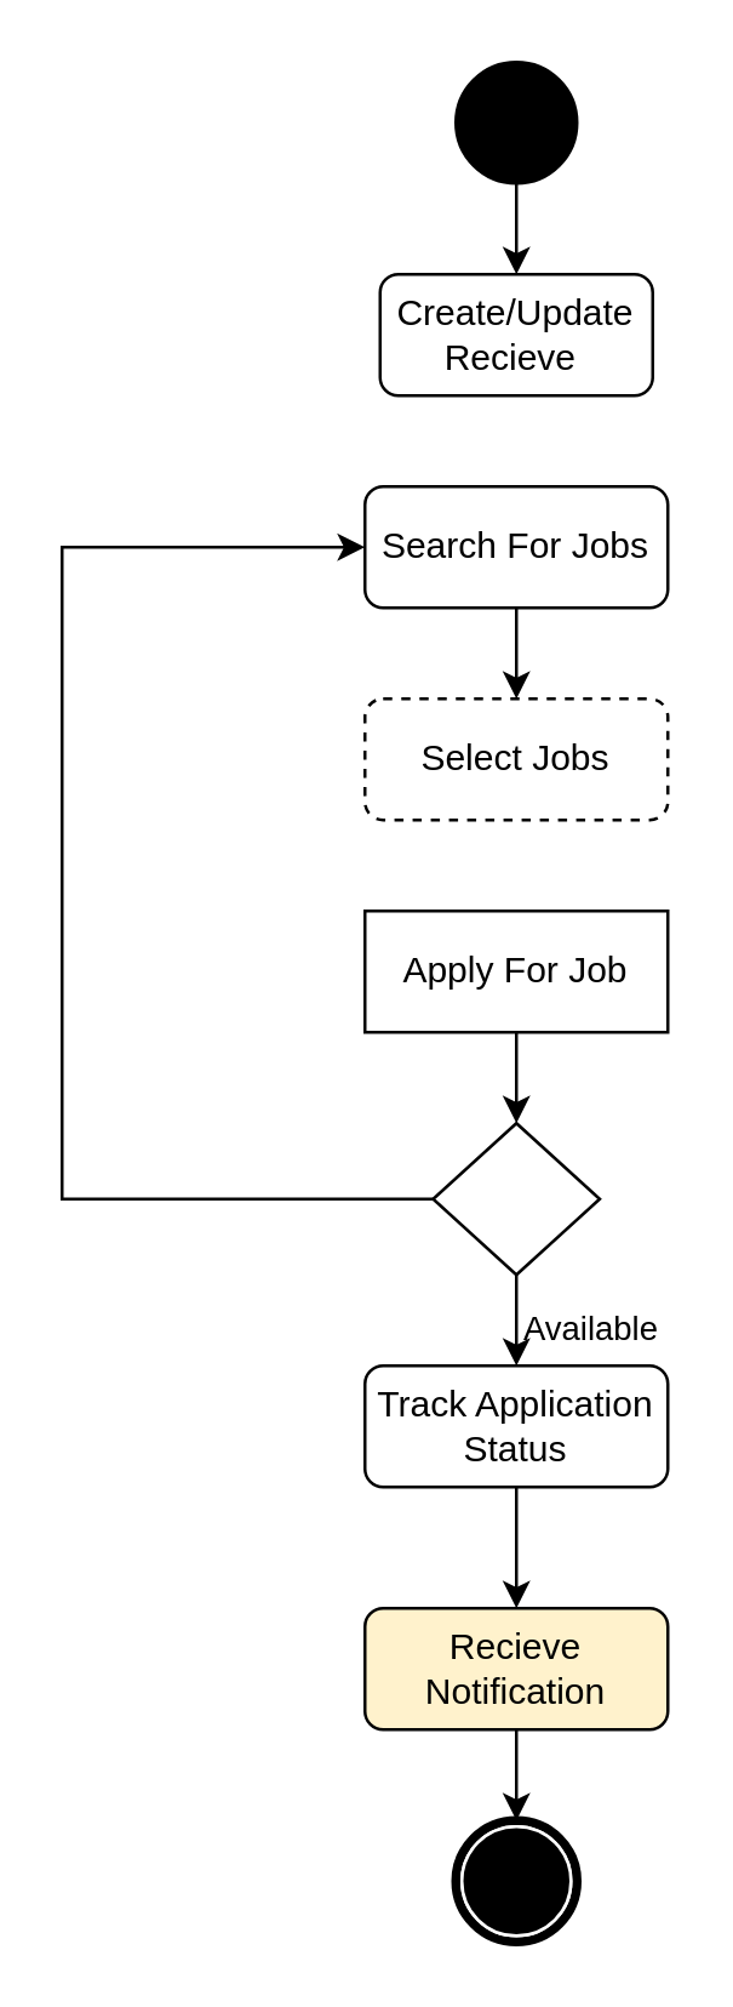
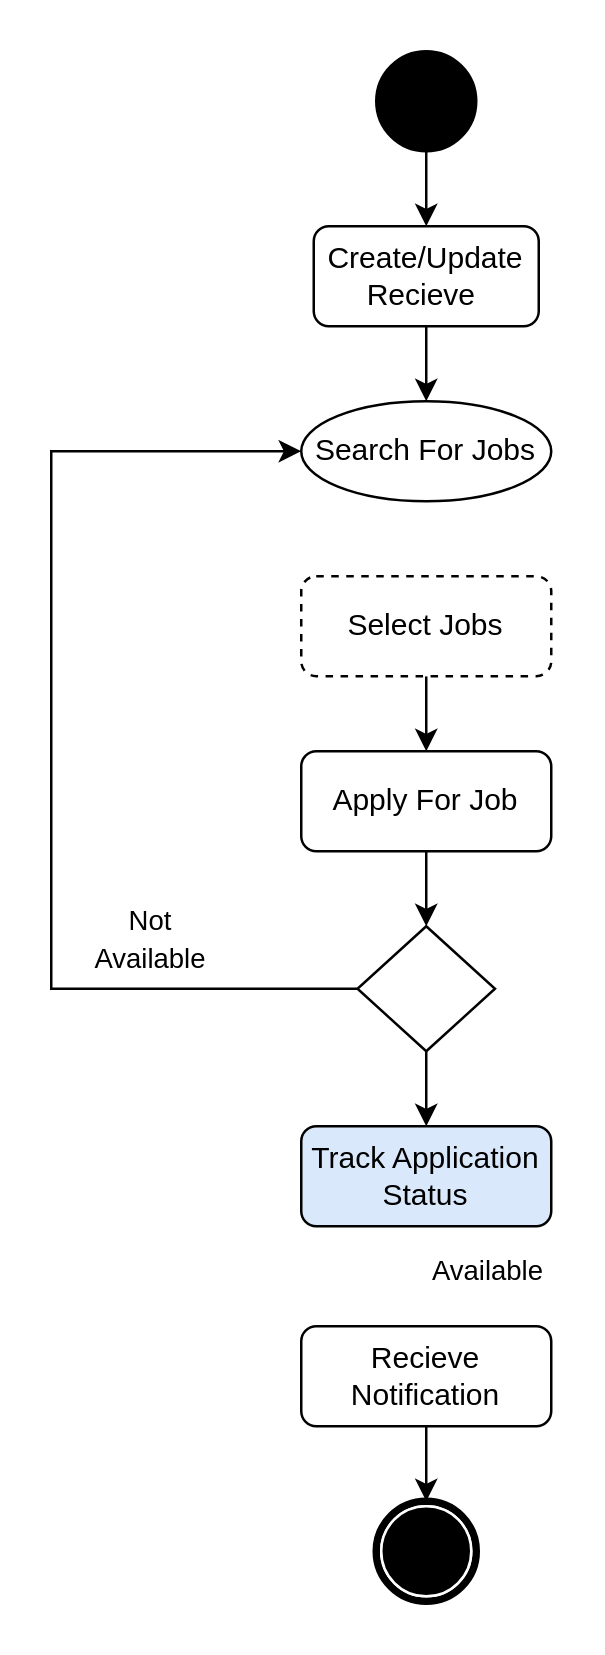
+ <mxCell id="4" style="edgeStyle=orthogonalEdgeStyle;rounded=0;orthogonalLoop=1;jettySize=auto;html=1;exitX=0.5;exitY=1;exitDx=0;exitDy=0;" parent="1" source="5" target="7" edge="1"><mxGeometry relative="1" as="geometry"><mxPoint x="170" y="160" as="targetPoint" /></mxGeometry></mxCell>
- <mxCell id="7" value="Search For Jobs" style="rounded=1;whiteSpace=wrap;html=1;" parent="1" vertex="1"><mxGeometry x="120" y="160" width="100" height="40" as="geometry" /></mxCell>
+ <mxCell id="7" value="Search For Jobs" style="ellipse;whiteSpace=wrap;html=1;" parent="1" vertex="1"><mxGeometry x="120" y="160" width="100" height="40" as="geometry" /></mxCell>
- <mxCell id="6" style="edgeStyle=orthogonalEdgeStyle;rounded=0;orthogonalLoop=1;jettySize=auto;html=1;exitX=0.5;exitY=1;exitDx=0;exitDy=0;" parent="1" source="7" target="9" edge="1"><mxGeometry relative="1" as="geometry"><mxPoint x="170" y="230" as="targetPoint" /></mxGeometry></mxCell>
+ <mxCell id="8" style="edgeStyle=orthogonalEdgeStyle;rounded=0;orthogonalLoop=1;jettySize=auto;html=1;exitX=0.5;exitY=1;exitDx=0;exitDy=0;" parent="1" source="9" target="11" edge="1"><mxGeometry relative="1" as="geometry"><mxPoint x="170" y="300" as="targetPoint" /></mxGeometry></mxCell>
- <mxCell id="11" value="Apply For Job" style="whiteSpace=wrap;html=1;rounded=0;" parent="1" vertex="1"><mxGeometry x="120" y="300" width="100" height="40" as="geometry" /></mxCell>
+ <mxCell id="11" value="Apply For Job" style="rounded=1;whiteSpace=wrap;html=1;" parent="1" vertex="1"><mxGeometry x="120" y="300" width="100" height="40" as="geometry" /></mxCell>
+ <mxCell id="16" value="&lt;font style=&quot;font-size: 11px;&quot;&gt;Not Available&lt;/font&gt;" style="text;html=1;align=center;verticalAlign=middle;whiteSpace=wrap;rounded=0;" parent="1" vertex="1"><mxGeometry x="30" y="360" width="60" height="30" as="geometry" /></mxCell>
- <mxCell id="15" value="&lt;font style=&quot;font-size: 11px;&quot;&gt;Available&lt;/font&gt;" style="text;html=1;align=center;verticalAlign=middle;whiteSpace=wrap;rounded=0;" parent="1" vertex="1"><mxGeometry x="170" y="430" width="50" height="15" as="geometry" /></mxCell>
+ <mxCell id="15" value="&lt;font style=&quot;font-size: 11px;&quot;&gt;Available&lt;/font&gt;" style="text;html=1;align=center;verticalAlign=middle;whiteSpace=wrap;rounded=0;" parent="1" vertex="1"><mxGeometry x="170" y="500" width="50" height="15" as="geometry" /></mxCell>
- <mxCell id="18" value="Track Application Status" style="rounded=1;whiteSpace=wrap;html=1;" parent="1" vertex="1"><mxGeometry x="120" y="450" width="100" height="40" as="geometry" /></mxCell>
+ <mxCell id="18" value="Track Application Status" style="rounded=1;whiteSpace=wrap;html=1;fillColor=#dae8fc;" parent="1" vertex="1"><mxGeometry x="120" y="450" width="100" height="40" as="geometry" /></mxCell>
- <mxCell id="17" style="edgeStyle=orthogonalEdgeStyle;rounded=0;orthogonalLoop=1;jettySize=auto;html=1;exitX=0.5;exitY=1;exitDx=0;exitDy=0;" parent="1" source="18" target="20" edge="1"><mxGeometry relative="1" as="geometry"><mxPoint x="170" y="520" as="targetPoint" /></mxGeometry></mxCell>
- <mxCell id="20" value="Recieve Notification" style="rounded=1;whiteSpace=wrap;html=1;fillColor=#fff2cc;" parent="1" vertex="1"><mxGeometry x="120" y="530" width="100" height="40" as="geometry" /></mxCell>
+ <mxCell id="20" value="Recieve Notification" style="rounded=1;whiteSpace=wrap;html=1;" parent="1" vertex="1"><mxGeometry x="120" y="530" width="100" height="40" as="geometry" /></mxCell>
